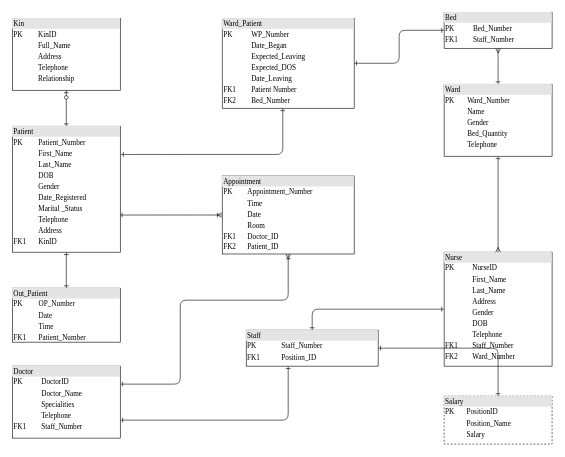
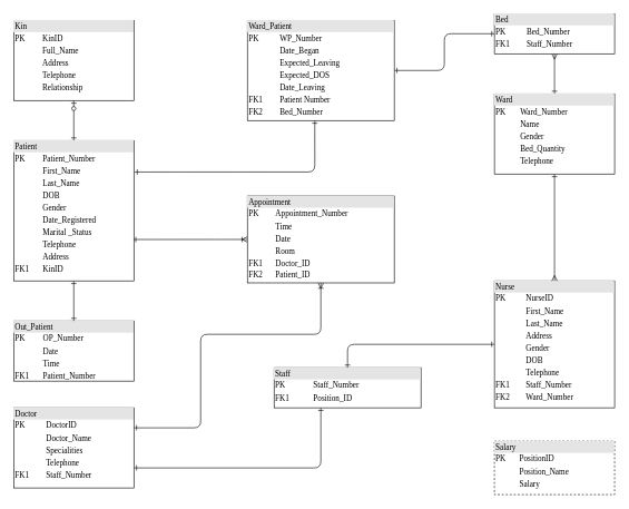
- <mxCell id="23" style="edgeStyle=orthogonalEdgeStyle;html=1;entryX=1;entryY=0.5;labelBackgroundColor=none;startArrow=ERone;endArrow=ERone;fontFamily=Verdana;fontSize=12;align=left;exitX=0.5;exitY=0;exitDx=0;exitDy=0;startFill=0;endFill=0;entryDx=0;entryDy=0;" edge="1" parent="1" source="11" target="12"><mxGeometry relative="1" as="geometry"><mxPoint x="880" y="640" as="sourcePoint" /><mxPoint x="620" y="735" as="targetPoint" /></mxGeometry></mxCell>
